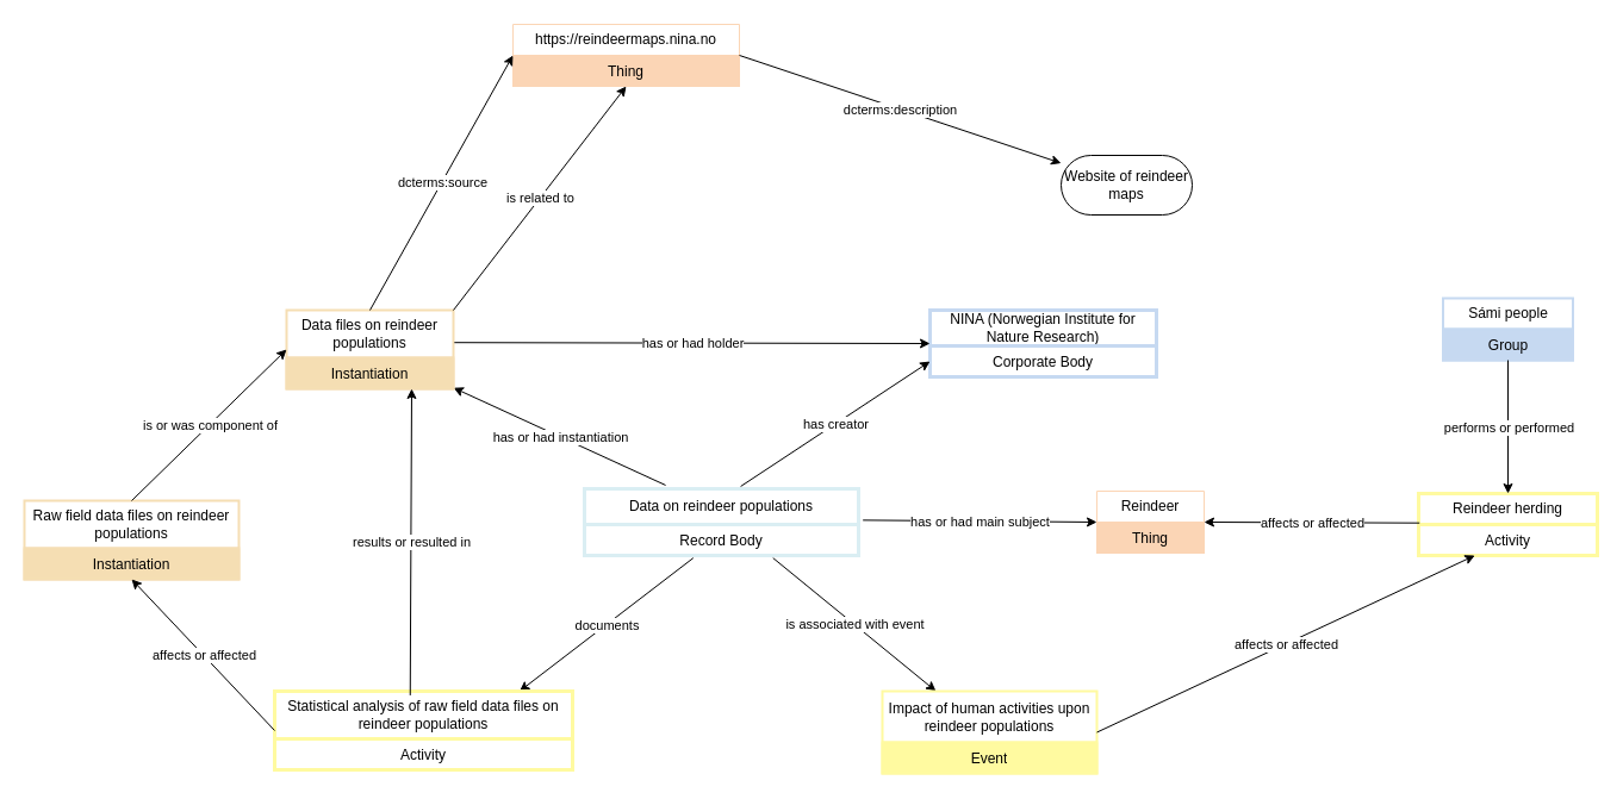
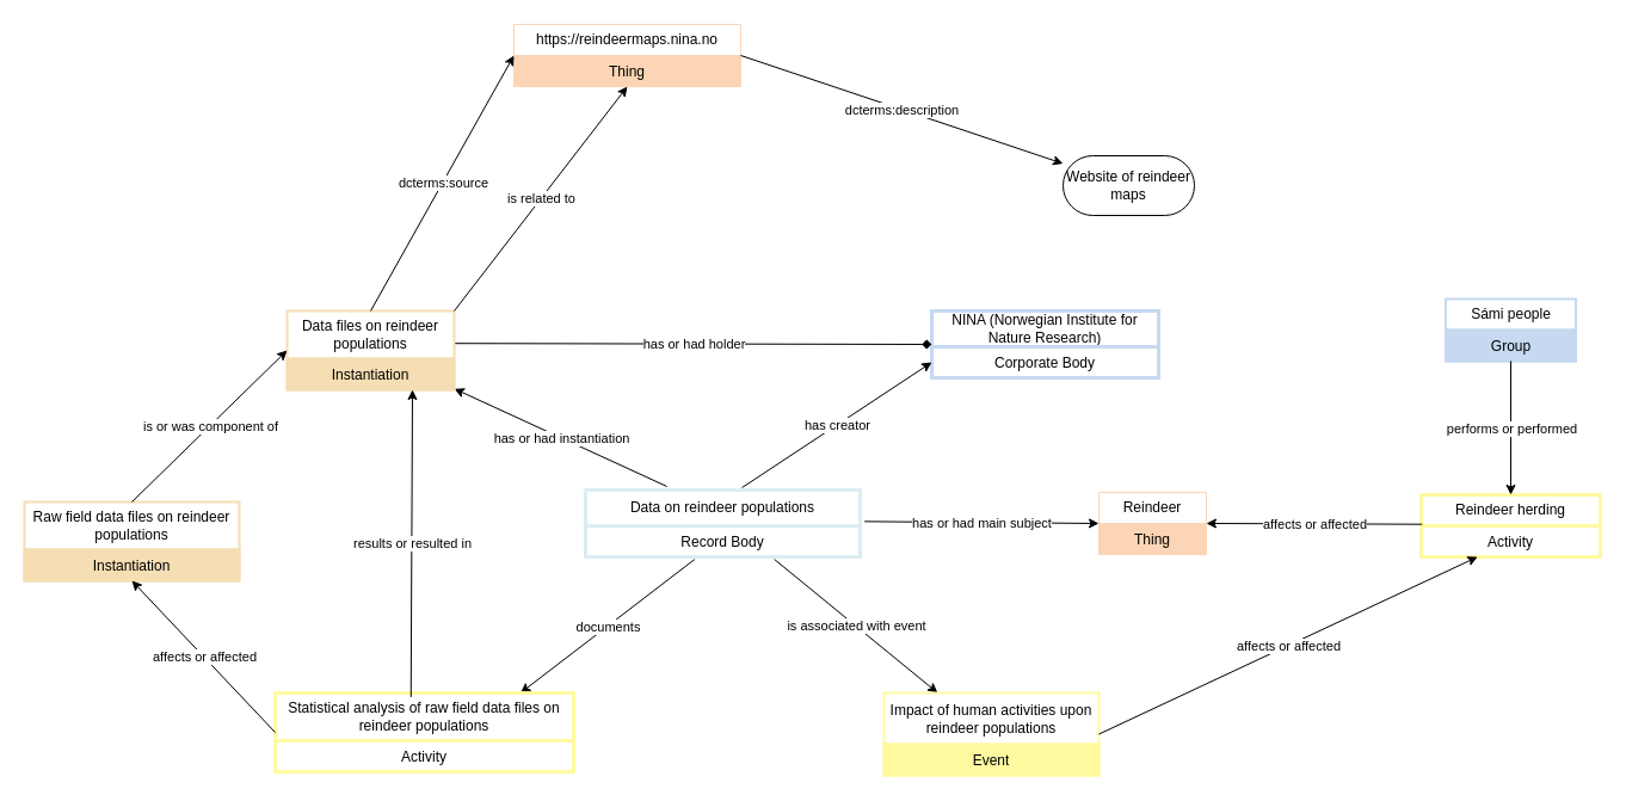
- <mxCell id="14" value="" style="endArrow=classic;html=1;rounded=0;entryX=0;entryY=0.5;entryDx=0;entryDy=0;exitX=1.006;exitY=0.412;exitDx=0;exitDy=0;exitPerimeter=0;" parent="1" source="12" target="6" edge="1"><mxGeometry relative="1" as="geometry"><mxPoint x="530" y="280" as="sourcePoint" /><mxPoint x="710" y="280" as="targetPoint" /></mxGeometry></mxCell>
+ <mxCell id="14" value="" style="endArrow=diamond;html=1;rounded=0;entryX=0;entryY=0.5;entryDx=0;entryDy=0;exitX=1.006;exitY=0.412;exitDx=0;exitDy=0;exitPerimeter=0;" parent="1" source="12" target="6" edge="1"><mxGeometry relative="1" as="geometry"><mxPoint x="530" y="280" as="sourcePoint" /><mxPoint x="710" y="280" as="targetPoint" /></mxGeometry></mxCell>
